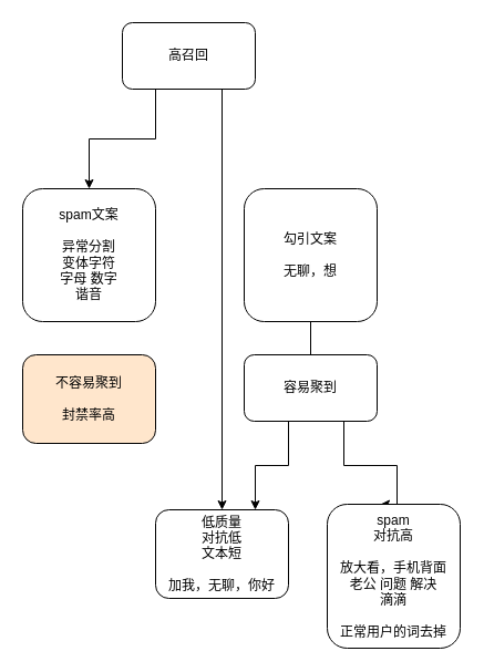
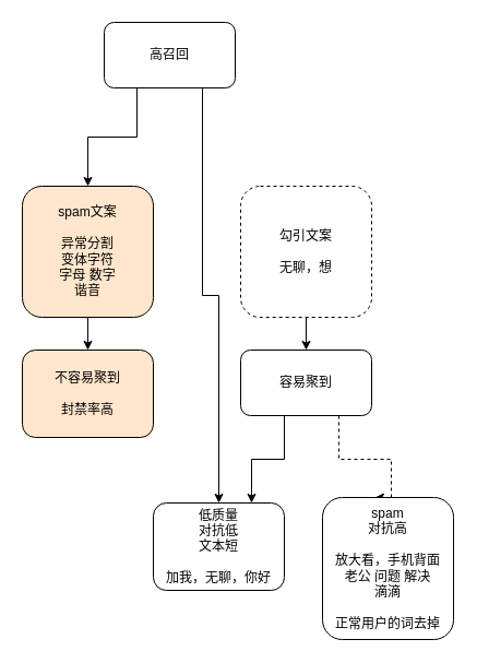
- <mxCell id="4" value="高召回" style="rounded=1;whiteSpace=wrap;html=1;" vertex="1" parent="1"><mxGeometry x="110" y="20" width="120" height="60" as="geometry" /></mxCell>
+ <mxCell id="4" value="高召回" style="rounded=1;whiteSpace=wrap;html=1;" vertex="1" parent="1"><mxGeometry x="95" y="20" width="120" height="60" as="geometry" /></mxCell>
- <mxCell id="6" value="spam文案&lt;br&gt;&lt;br&gt;异常分割&lt;br&gt;变体字符&lt;br&gt;字母 数字&lt;br&gt;谐音" style="whiteSpace=wrap;html=1;rounded=1;" vertex="1" parent="1"><mxGeometry x="20" y="170" width="120" height="120" as="geometry" /></mxCell>
+ <mxCell id="6" value="spam文案&lt;br&gt;&lt;br&gt;异常分割&lt;br&gt;变体字符&lt;br&gt;字母 数字&lt;br&gt;谐音" style="whiteSpace=wrap;html=1;rounded=1;fillColor=#ffe6cc;" vertex="1" parent="1"><mxGeometry x="20" y="170" width="120" height="120" as="geometry" /></mxCell>
- <mxCell id="8" value="勾引文案&lt;br&gt;&lt;br&gt;无聊，想" style="whiteSpace=wrap;html=1;rounded=1;" vertex="1" parent="1"><mxGeometry x="220" y="170" width="120" height="120" as="geometry" /></mxCell>
+ <mxCell id="8" value="勾引文案&lt;br&gt;&lt;br&gt;无聊，想" style="whiteSpace=wrap;html=1;rounded=1;dashed=1;" vertex="1" parent="1"><mxGeometry x="220" y="170" width="120" height="120" as="geometry" /></mxCell>
+ <mxCell id="5" value="" style="edgeStyle=orthogonalEdgeStyle;rounded=0;orthogonalLoop=1;jettySize=auto;html=1;" edge="1" parent="1" source="6" target="9"><mxGeometry relative="1" as="geometry" /></mxCell>
- <mxCell id="7" value="" style="edgeStyle=orthogonalEdgeStyle;rounded=0;orthogonalLoop=1;jettySize=auto;html=1;endArrow=none;" edge="1" parent="1" source="8" target="12"><mxGeometry relative="1" as="geometry" /></mxCell>
+ <mxCell id="7" value="" style="edgeStyle=orthogonalEdgeStyle;rounded=0;orthogonalLoop=1;jettySize=auto;html=1;" edge="1" parent="1" source="8" target="12"><mxGeometry relative="1" as="geometry" /></mxCell>
- <mxCell id="10" value="" style="edgeStyle=orthogonalEdgeStyle;rounded=0;orthogonalLoop=1;jettySize=auto;html=1;entryX=0.4;entryY=0;entryDx=0;entryDy=0;entryPerimeter=0;" edge="1" parent="1" source="12" target="13"><mxGeometry relative="1" as="geometry"><mxPoint x="330" y="460" as="targetPoint" /><Array as="points"><mxPoint x="310" y="420" /><mxPoint x="358" y="420" /></Array></mxGeometry></mxCell>
+ <mxCell id="10" value="" style="edgeStyle=orthogonalEdgeStyle;rounded=0;orthogonalLoop=1;jettySize=auto;html=1;entryX=0.4;entryY=0;entryDx=0;entryDy=0;entryPerimeter=0;dashed=1;" edge="1" parent="1" source="12" target="13"><mxGeometry relative="1" as="geometry"><mxPoint x="330" y="460" as="targetPoint" /><Array as="points"><mxPoint x="310" y="420" /><mxPoint x="358" y="420" /></Array></mxGeometry></mxCell>
